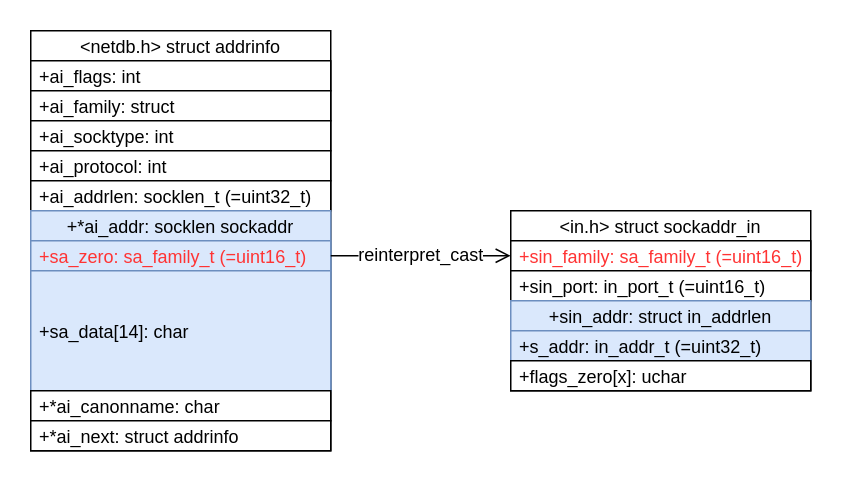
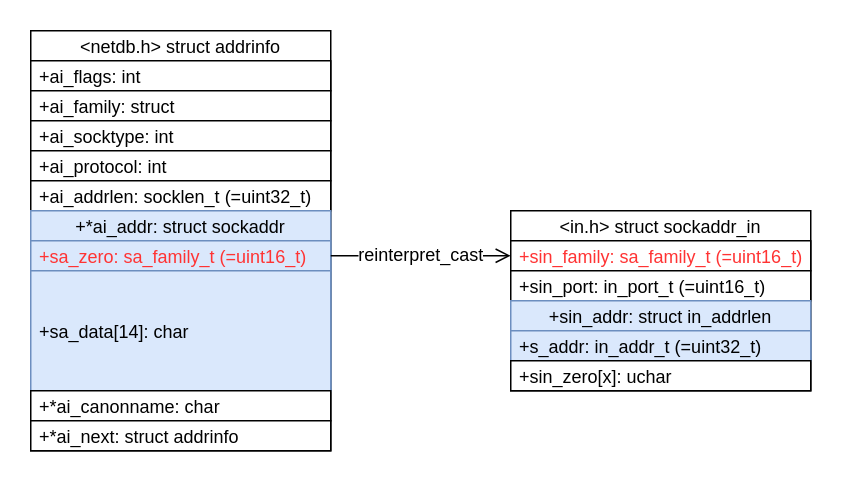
- <mxCell id="8" value="+*ai_addr: socklen sockaddr" style="swimlane;fontStyle=0;align=center;verticalAlign=middle;childLayout=stackLayout;horizontal=1;startSize=20;horizontalStack=0;resizeParent=1;resizeLast=0;collapsible=1;marginBottom=0;rounded=0;shadow=0;strokeWidth=1;fillColor=#dae8fc;strokeColor=#6c8ebf;" vertex="1" parent="2"><mxGeometry y="120" width="200" height="120" as="geometry"><mxRectangle y="130" width="200" height="20" as="alternateBounds" /></mxGeometry></mxCell>
+ <mxCell id="8" value="+*ai_addr: struct sockaddr" style="swimlane;fontStyle=0;align=center;verticalAlign=middle;childLayout=stackLayout;horizontal=1;startSize=20;horizontalStack=0;resizeParent=1;resizeLast=0;collapsible=1;marginBottom=0;rounded=0;shadow=0;strokeWidth=1;fillColor=#dae8fc;strokeColor=#6c8ebf;" vertex="1" parent="2"><mxGeometry y="120" width="200" height="120" as="geometry"><mxRectangle y="130" width="200" height="20" as="alternateBounds" /></mxGeometry></mxCell>
- <mxCell id="19" value="+flags_zero[x]: uchar" style="text;align=left;verticalAlign=middle;spacingLeft=4;spacingRight=4;overflow=hidden;rotatable=0;points=[[0,0.5],[1,0.5]];portConstraint=eastwest;rounded=0;shadow=0;html=0;fillColor=default;strokeColor=default;fontFamily=Helvetica;fontSize=12;fontColor=default;fontStyle=0;" vertex="1" parent="14"><mxGeometry y="100" width="200" height="20" as="geometry" /></mxCell>
+ <mxCell id="19" value="+sin_zero[x]: uchar" style="text;align=left;verticalAlign=middle;spacingLeft=4;spacingRight=4;overflow=hidden;rotatable=0;points=[[0,0.5],[1,0.5]];portConstraint=eastwest;rounded=0;shadow=0;html=0;fillColor=default;strokeColor=default;fontFamily=Helvetica;fontSize=12;fontColor=default;fontStyle=0;" vertex="1" parent="14"><mxGeometry y="100" width="200" height="20" as="geometry" /></mxCell>
